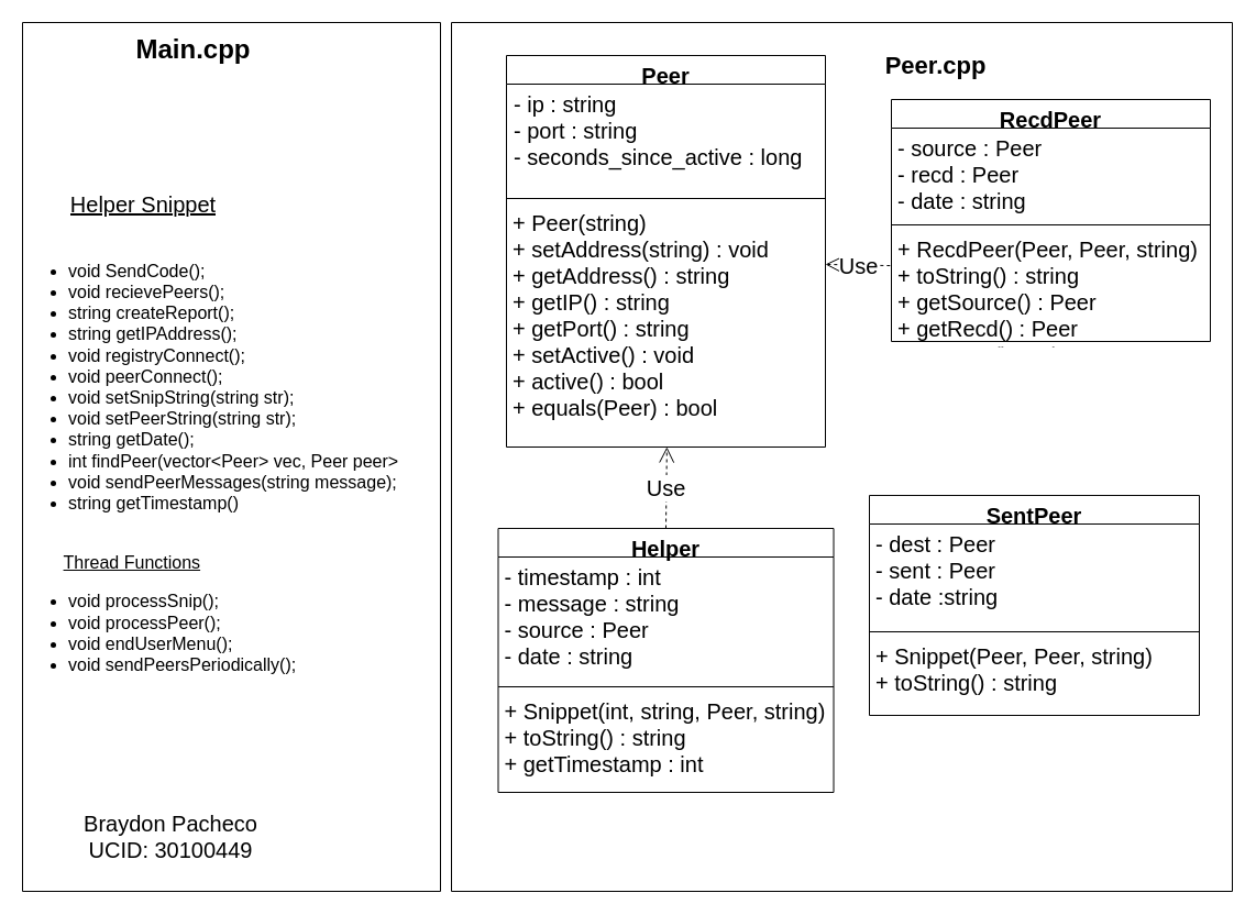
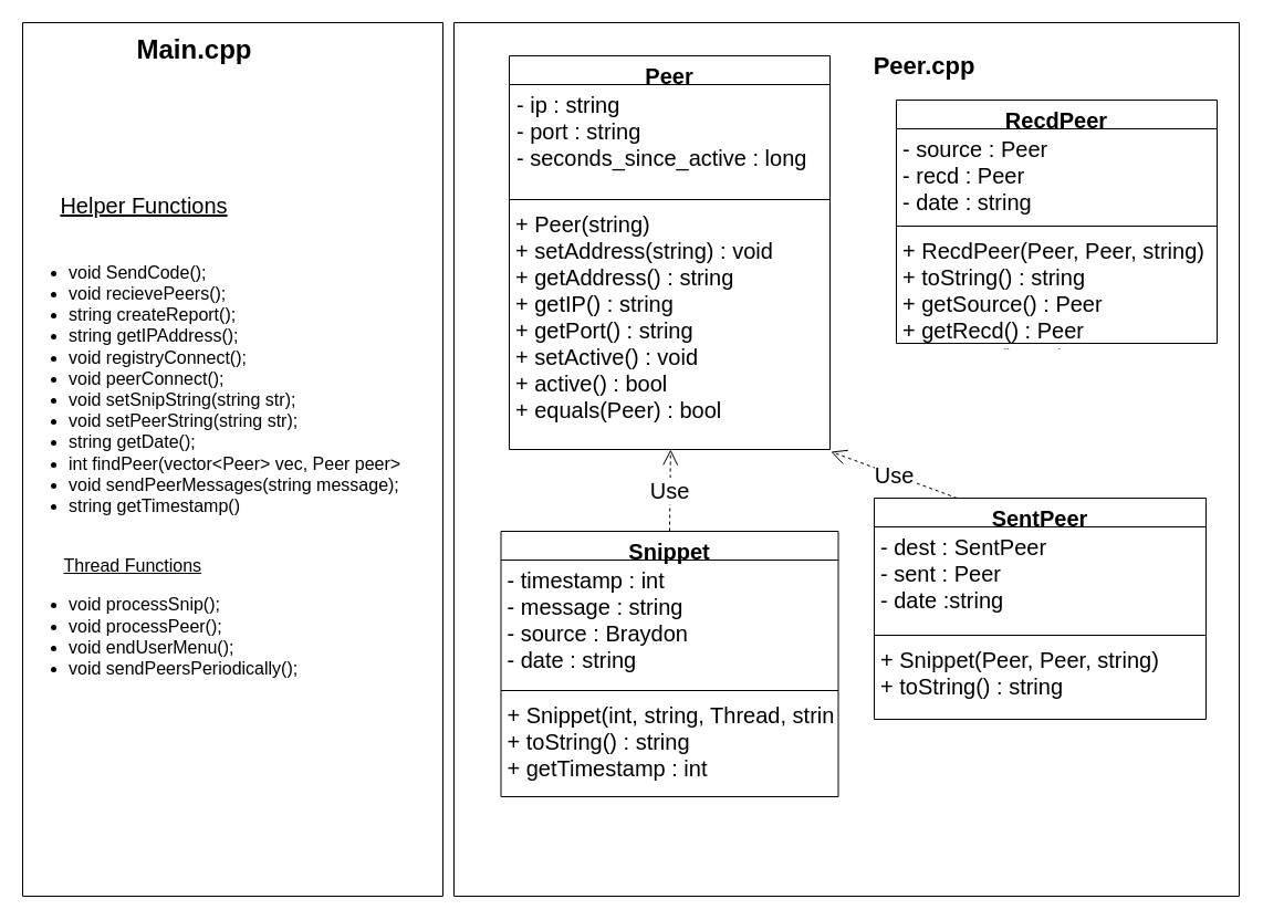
- <mxCell id="8" value="Peer.cpp" style="text;strokeColor=none;fillColor=none;html=1;fontSize=22;fontStyle=1;verticalAlign=middle;align=center;" parent="7" vertex="1"><mxGeometry x="390" y="20" width="100" height="40" as="geometry" /></mxCell>
+ <mxCell id="8" value="Peer.cpp" style="text;strokeColor=none;fillColor=none;html=1;fontSize=22;fontStyle=1;verticalAlign=middle;align=center;" parent="7" vertex="1"><mxGeometry x="375" y="20" width="100" height="40" as="geometry" /></mxCell>
- <mxCell id="5" value="&lt;u style=&quot;font-size: 20px;&quot;&gt;Helper Snippet&lt;/u&gt;" style="text;html=1;strokeColor=none;fillColor=none;align=center;verticalAlign=middle;whiteSpace=wrap;overflow=hidden;fontSize=20;" parent="2" vertex="1"><mxGeometry x="20" y="130" width="180" height="70" as="geometry" /></mxCell>
+ <mxCell id="5" value="&lt;u style=&quot;font-size: 20px;&quot;&gt;Helper Functions&lt;/u&gt;" style="text;html=1;strokeColor=none;fillColor=none;align=center;verticalAlign=middle;whiteSpace=wrap;overflow=hidden;fontSize=20;" parent="2" vertex="1"><mxGeometry x="20" y="130" width="180" height="70" as="geometry" /></mxCell>
- <mxCell id="26" value="Use" style="endArrow=open;endSize=12;dashed=1;html=1;rounded=0;fontSize=20;entryX=1;entryY=0.252;entryDx=0;entryDy=0;entryPerimeter=0;exitX=-0.004;exitY=0.324;exitDx=0;exitDy=0;exitPerimeter=0;" parent="7" source="16" target="12" edge="1"><mxGeometry width="160" relative="1" as="geometry"><mxPoint x="-80" y="300" as="sourcePoint" /><mxPoint x="80" y="300" as="targetPoint" /></mxGeometry></mxCell>
+ <mxCell id="27" value="Use" style="endArrow=open;endSize=12;dashed=1;html=1;rounded=0;fontSize=20;exitX=0.25;exitY=0;exitDx=0;exitDy=0;entryX=1.003;entryY=1.009;entryDx=0;entryDy=0;entryPerimeter=0;" parent="7" source="17" target="12" edge="1"><mxGeometry width="160" relative="1" as="geometry"><mxPoint x="-80" y="300" as="sourcePoint" /><mxPoint x="80" y="300" as="targetPoint" /></mxGeometry></mxCell>
- <mxCell id="18" value="- dest : Peer&#10;- sent : Peer&#10;- date :string" style="text;strokeColor=none;fillColor=none;align=left;verticalAlign=top;spacingLeft=4;spacingRight=4;overflow=hidden;rotatable=0;points=[[0,0.5],[1,0.5]];portConstraint=eastwest;fontSize=20;" parent="17" vertex="1"><mxGeometry y="26" width="300" height="94" as="geometry" /></mxCell>
+ <mxCell id="18" value="- dest : SentPeer&#10;- sent : Peer&#10;- date :string" style="text;strokeColor=none;fillColor=none;align=left;verticalAlign=top;spacingLeft=4;spacingRight=4;overflow=hidden;rotatable=0;points=[[0,0.5],[1,0.5]];portConstraint=eastwest;fontSize=20;" parent="17" vertex="1"><mxGeometry y="26" width="300" height="94" as="geometry" /></mxCell>
- <mxCell id="21" value="Helper" style="swimlane;fontStyle=1;align=center;verticalAlign=top;childLayout=stackLayout;horizontal=1;startSize=26;horizontalStack=0;resizeParent=1;resizeParentMax=0;resizeLast=0;collapsible=1;marginBottom=0;fontSize=20;" parent="7" vertex="1"><mxGeometry x="42.5" y="460" width="305" height="240" as="geometry"><mxRectangle x="75" y="420" width="110" height="30" as="alternateBounds" /></mxGeometry></mxCell>
+ <mxCell id="21" value="Snippet" style="swimlane;fontStyle=1;align=center;verticalAlign=top;childLayout=stackLayout;horizontal=1;startSize=26;horizontalStack=0;resizeParent=1;resizeParentMax=0;resizeLast=0;collapsible=1;marginBottom=0;fontSize=20;" parent="7" vertex="1"><mxGeometry x="42.5" y="460" width="305" height="240" as="geometry"><mxRectangle x="75" y="420" width="110" height="30" as="alternateBounds" /></mxGeometry></mxCell>
- <mxCell id="22" value="- timestamp : int&#10;- message : string&#10;- source : Peer&#10;- date : string" style="text;strokeColor=none;fillColor=none;align=left;verticalAlign=top;spacingLeft=4;spacingRight=4;overflow=hidden;rotatable=0;points=[[0,0.5],[1,0.5]];portConstraint=eastwest;fontSize=20;" parent="21" vertex="1"><mxGeometry y="26" width="305" height="114" as="geometry" /></mxCell>
+ <mxCell id="22" value="- timestamp : int&#10;- message : string&#10;- source : Braydon&#10;- date : string" style="text;strokeColor=none;fillColor=none;align=left;verticalAlign=top;spacingLeft=4;spacingRight=4;overflow=hidden;rotatable=0;points=[[0,0.5],[1,0.5]];portConstraint=eastwest;fontSize=20;" parent="21" vertex="1"><mxGeometry y="26" width="305" height="114" as="geometry" /></mxCell>
- <mxCell id="24" value="+ Snippet(int, string, Peer, string)&#10;+ toString() : string&#10;+ getTimestamp : int" style="text;strokeColor=none;fillColor=none;align=left;verticalAlign=top;spacingLeft=4;spacingRight=4;overflow=hidden;rotatable=0;points=[[0,0.5],[1,0.5]];portConstraint=eastwest;fontSize=20;" parent="21" vertex="1"><mxGeometry y="148" width="305" height="92" as="geometry" /></mxCell>
+ <mxCell id="24" value="+ Snippet(int, string, Thread, string)&#10;+ toString() : string&#10;+ getTimestamp : int" style="text;strokeColor=none;fillColor=none;align=left;verticalAlign=top;spacingLeft=4;spacingRight=4;overflow=hidden;rotatable=0;points=[[0,0.5],[1,0.5]];portConstraint=eastwest;fontSize=20;" parent="21" vertex="1"><mxGeometry y="148" width="305" height="92" as="geometry" /></mxCell>
- <mxCell id="6" value="&lt;font style=&quot;font-size: 20px&quot;&gt;Braydon Pacheco&lt;br&gt;UCID: 30100449&lt;/font&gt;" style="text;html=1;strokeColor=none;fillColor=none;align=center;verticalAlign=middle;whiteSpace=wrap;rounded=0;" vertex="1" parent="2"><mxGeometry x="20" y="700" width="230" height="80" as="geometry" /></mxCell>
